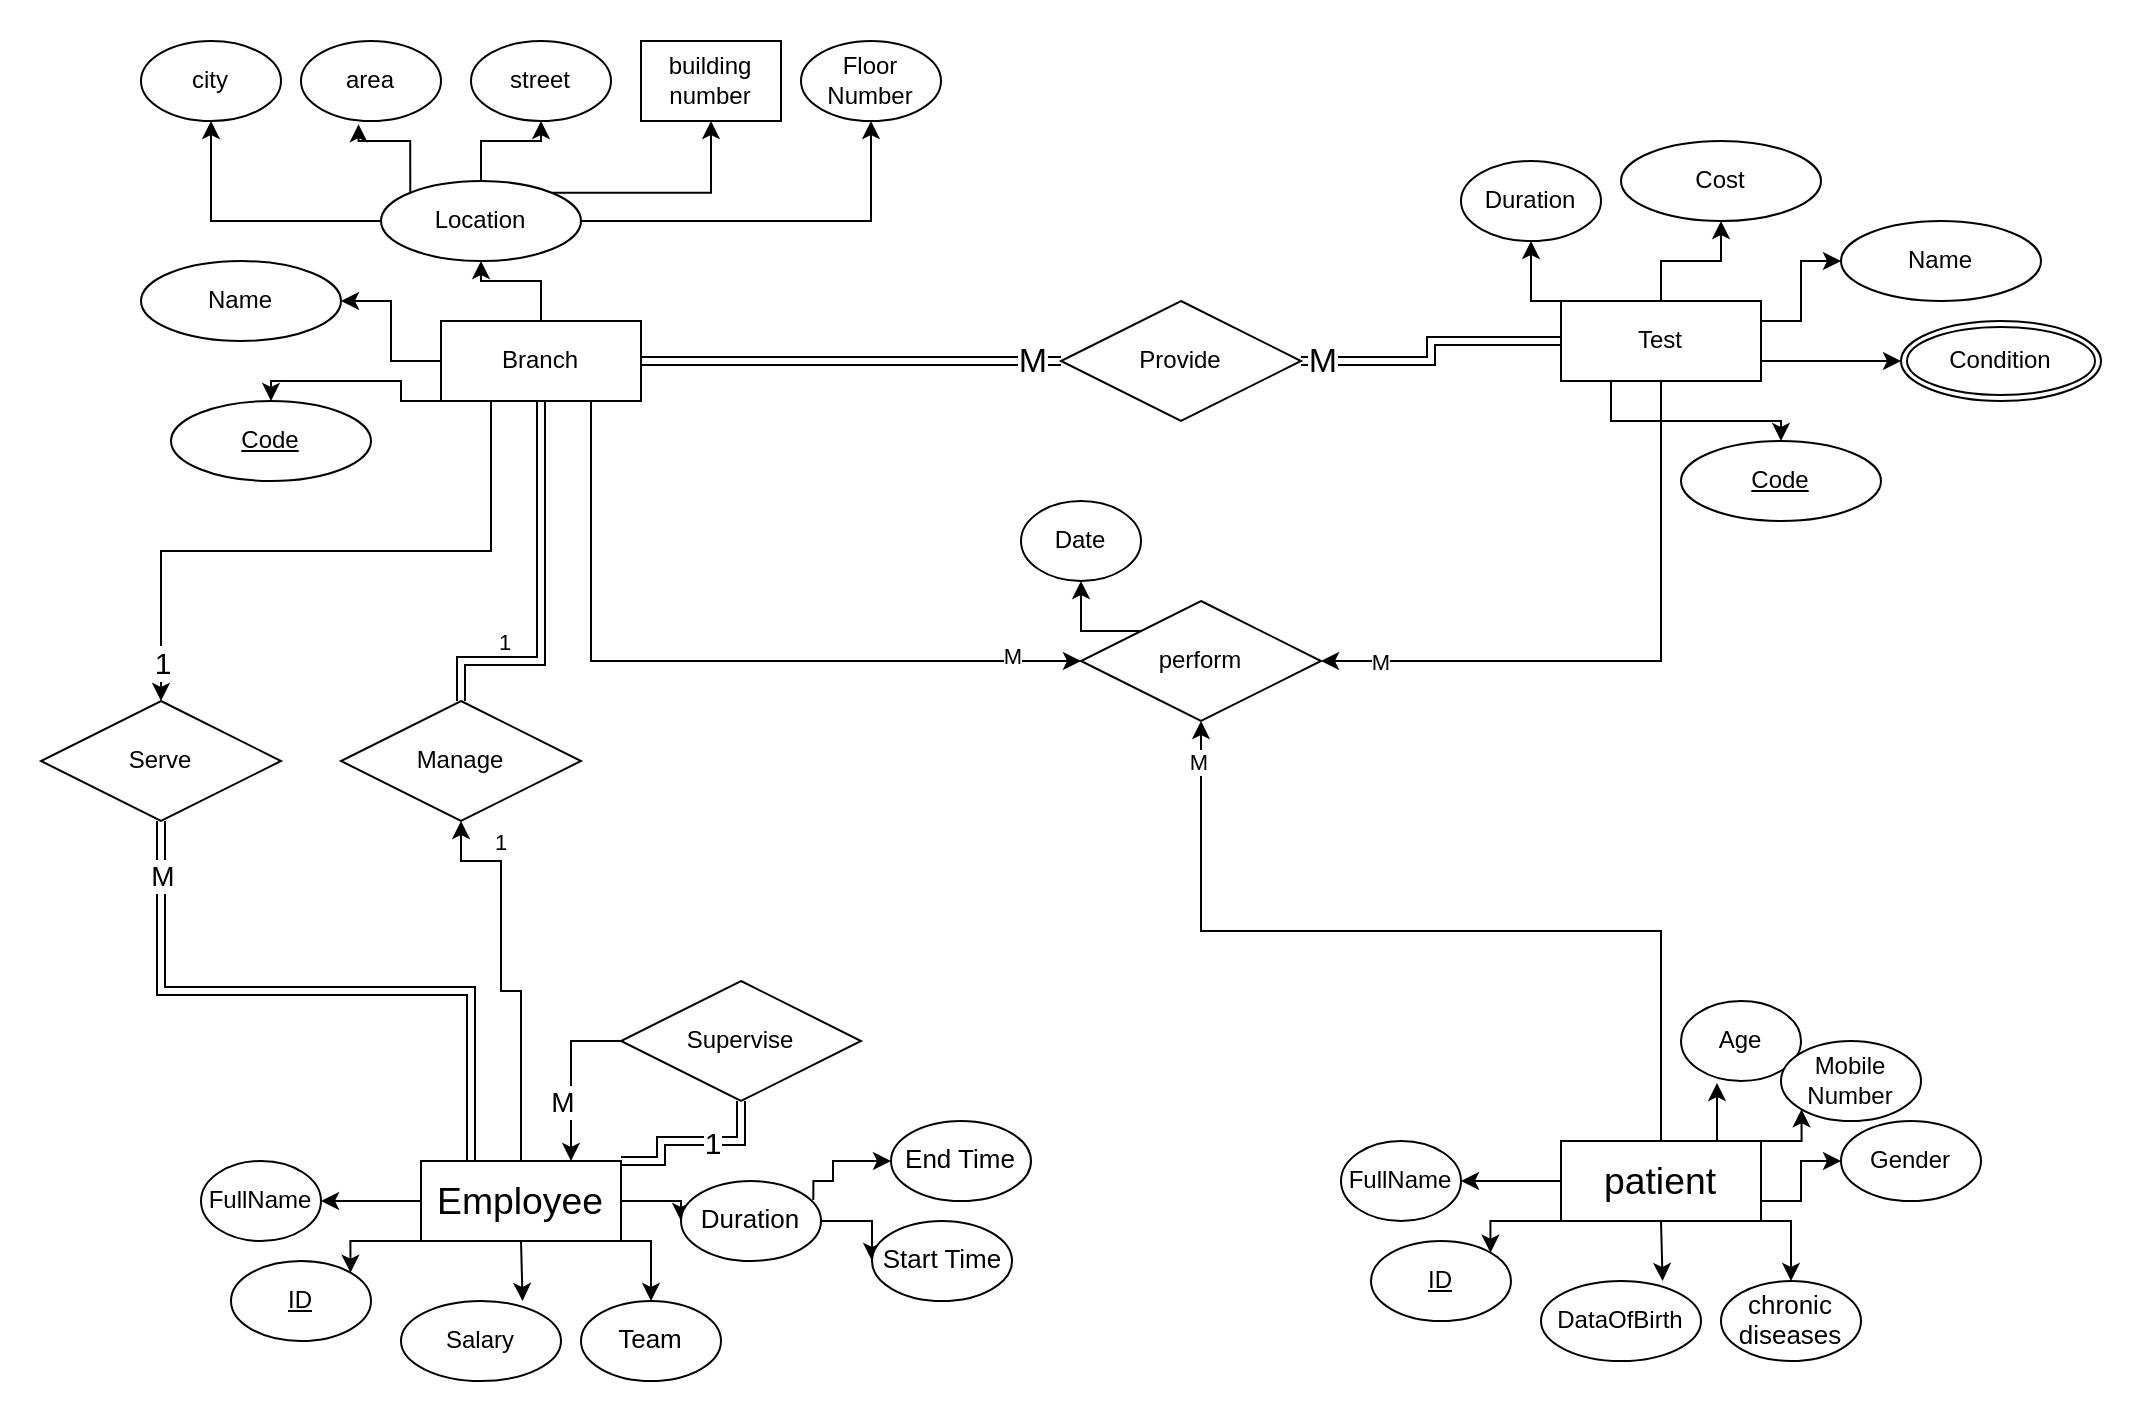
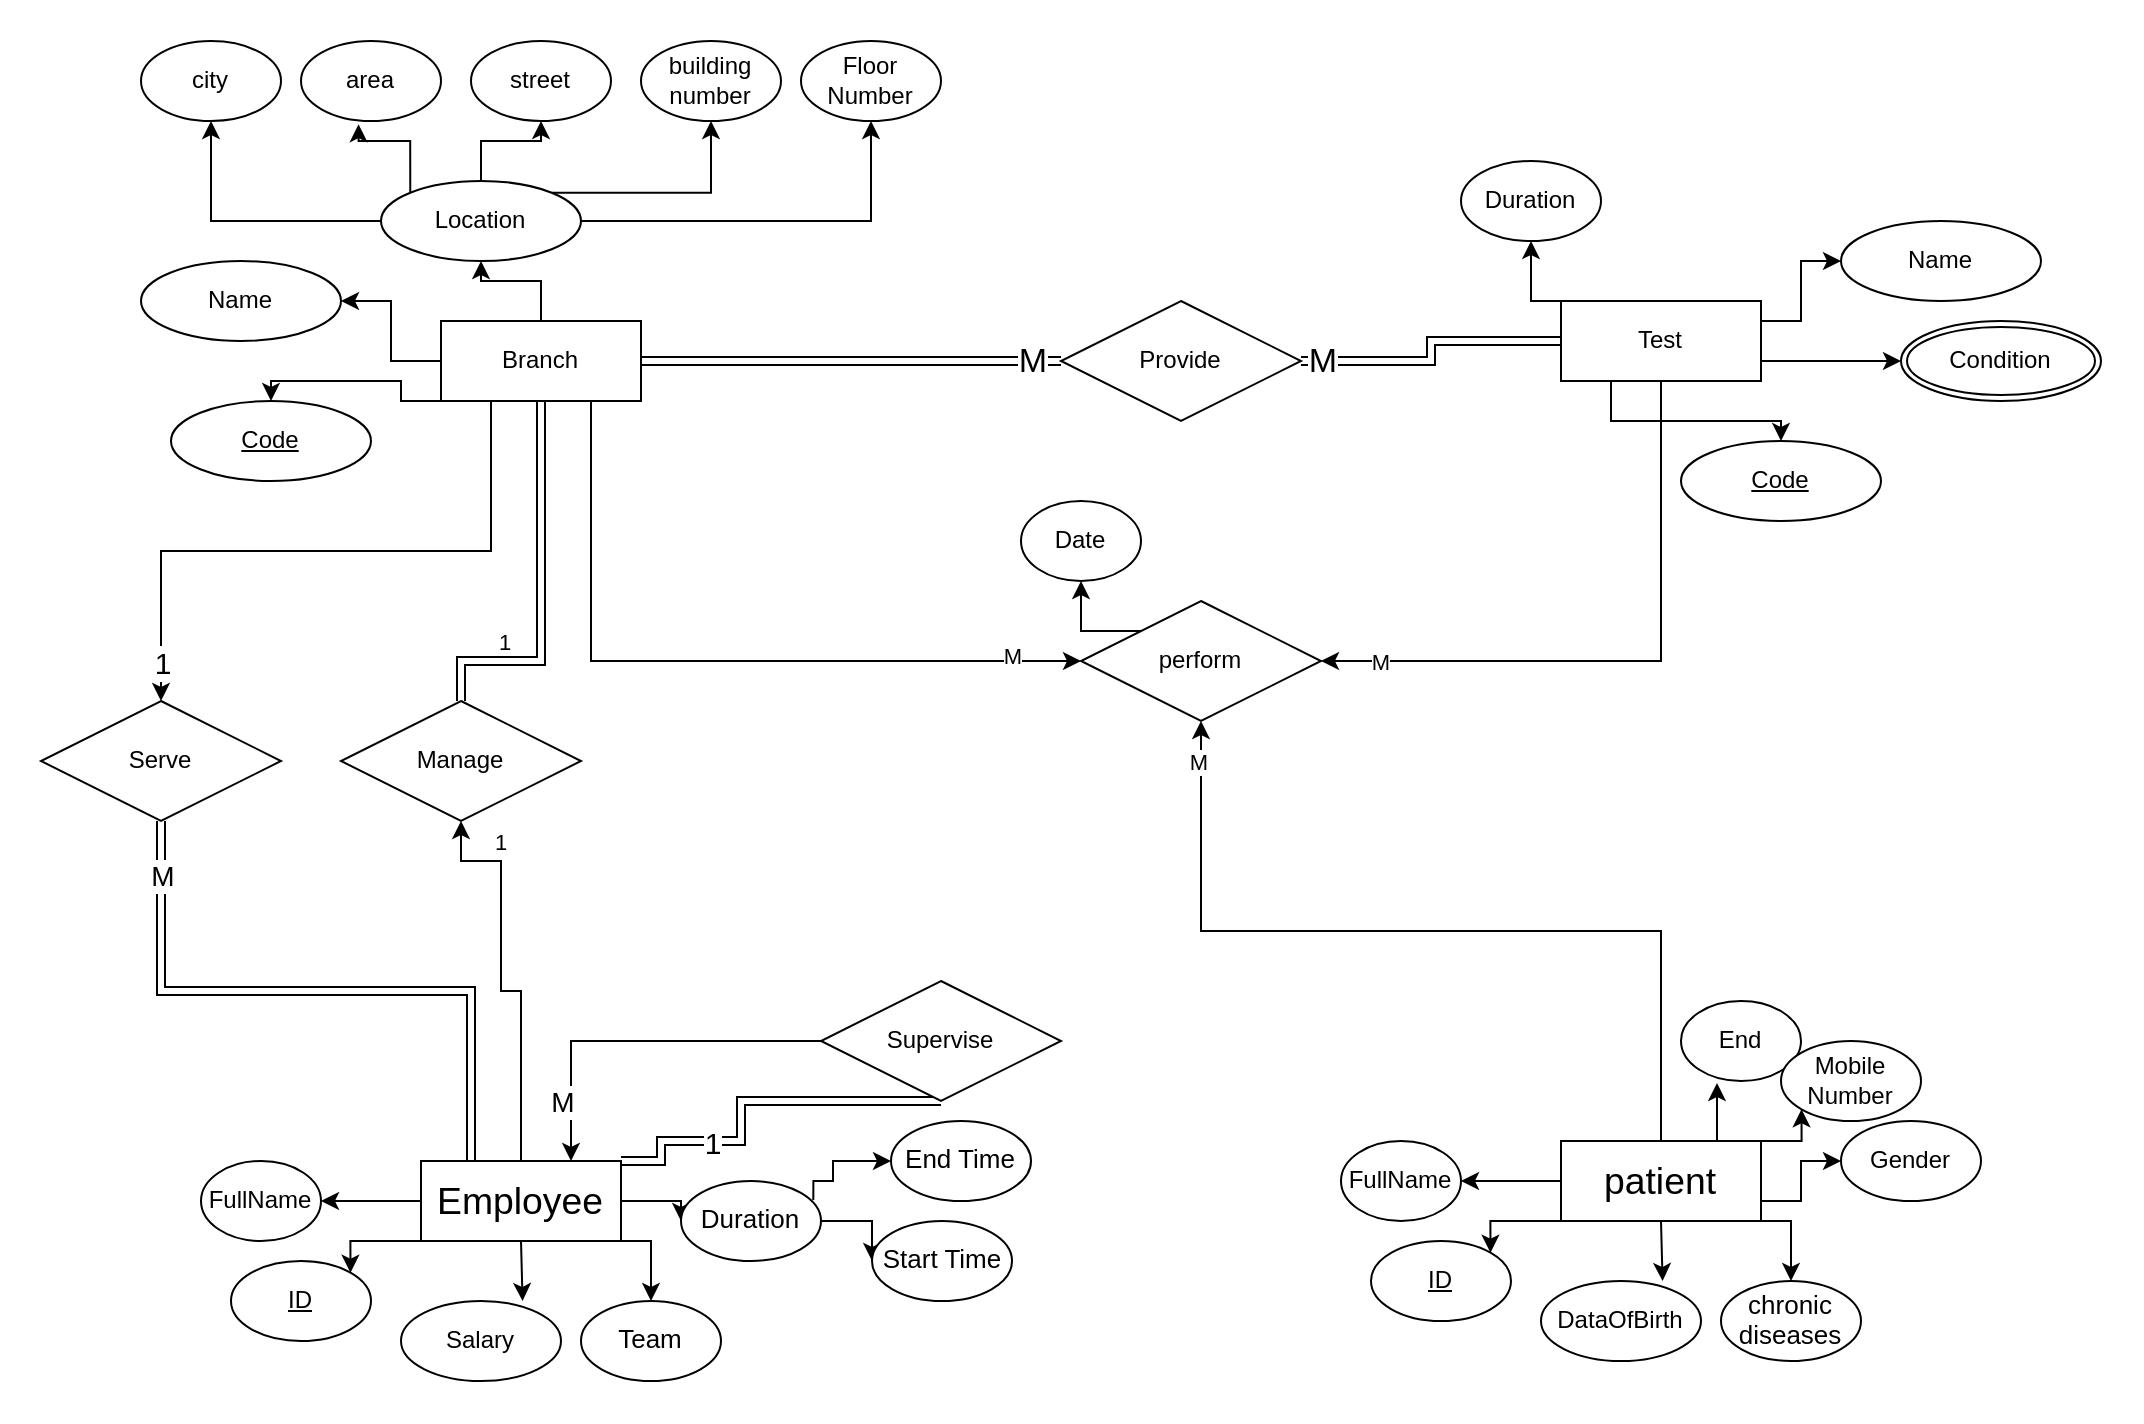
- <mxCell id="21" value="building number" style="whiteSpace=wrap;html=1;align=center;rounded=0;" parent="1" vertex="1"><mxGeometry x="320" y="20" width="70" height="40" as="geometry" /></mxCell>
+ <mxCell id="21" value="building number" style="ellipse;whiteSpace=wrap;html=1;align=center;" parent="1" vertex="1"><mxGeometry x="320" y="20" width="70" height="40" as="geometry" /></mxCell>
- <mxCell id="38" value="Cost" style="ellipse;whiteSpace=wrap;html=1;align=center;" parent="1" vertex="1"><mxGeometry x="810" width="100" height="40" as="geometry" y="70" /></mxCell>
- <mxCell id="27" style="edgeStyle=orthogonalEdgeStyle;rounded=0;orthogonalLoop=1;jettySize=auto;html=1;exitX=0.5;exitY=0;exitDx=0;exitDy=0;entryX=0.5;entryY=1;entryDx=0;entryDy=0;" parent="1" source="35" target="38" edge="1"><mxGeometry relative="1" as="geometry" /></mxCell>
- <mxCell id="82" value="Supervise" style="shape=rhombus;perimeter=rhombusPerimeter;whiteSpace=wrap;html=1;align=center;" parent="1" vertex="1"><mxGeometry x="310" y="490" width="120" height="60" as="geometry" /></mxCell>
+ <mxCell id="82" value="Supervise" style="shape=rhombus;perimeter=rhombusPerimeter;whiteSpace=wrap;html=1;align=center;" parent="1" vertex="1"><mxGeometry x="410" y="490" width="120" height="60" as="geometry" /></mxCell>
- <mxCell id="73" value="Age" style="ellipse;whiteSpace=wrap;html=1;align=center;" parent="1" vertex="1"><mxGeometry x="840" y="500" width="60" height="40" as="geometry" /></mxCell>
+ <mxCell id="73" value="End" style="ellipse;whiteSpace=wrap;html=1;align=center;" parent="1" vertex="1"><mxGeometry x="840" y="500" width="60" height="40" as="geometry" /></mxCell>
